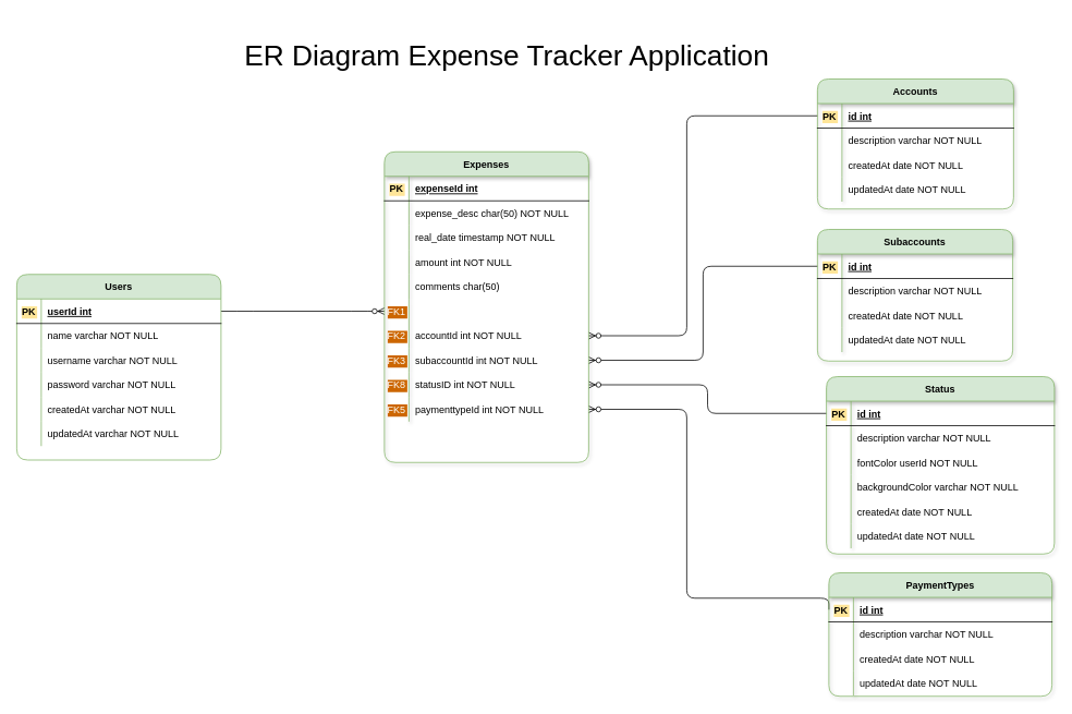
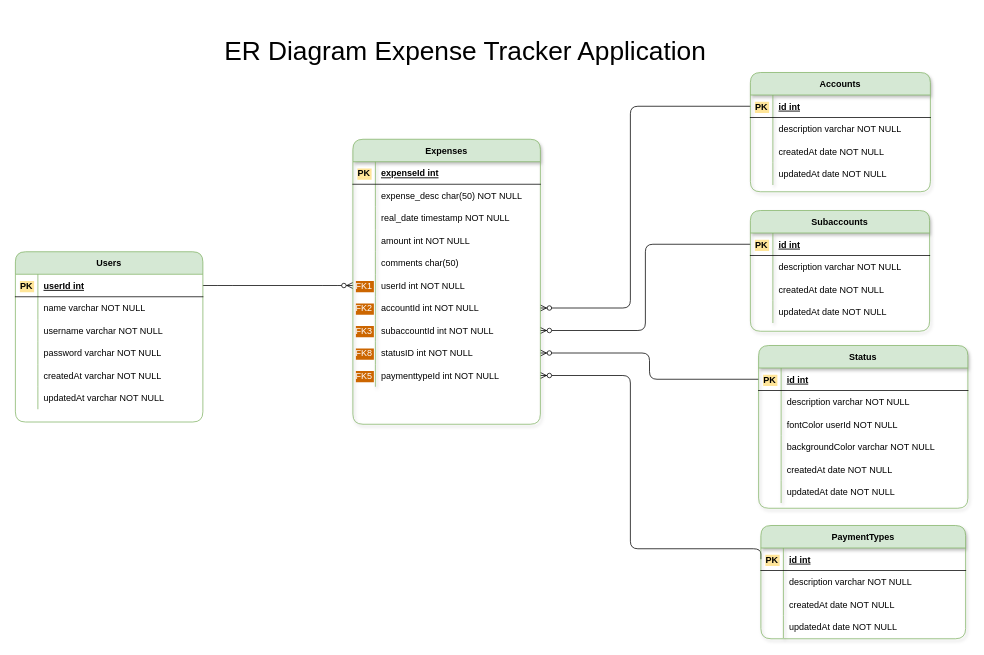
+ <mxCell id="25" value="userId int NOT NULL" style="shape=partialRectangle;connectable=0;fillColor=none;top=0;left=0;bottom=0;right=0;align=left;spacingLeft=6;fontStyle=0;overflow=hidden;" parent="23" vertex="1"><mxGeometry x="30" width="220" height="30" as="geometry" /></mxCell>
